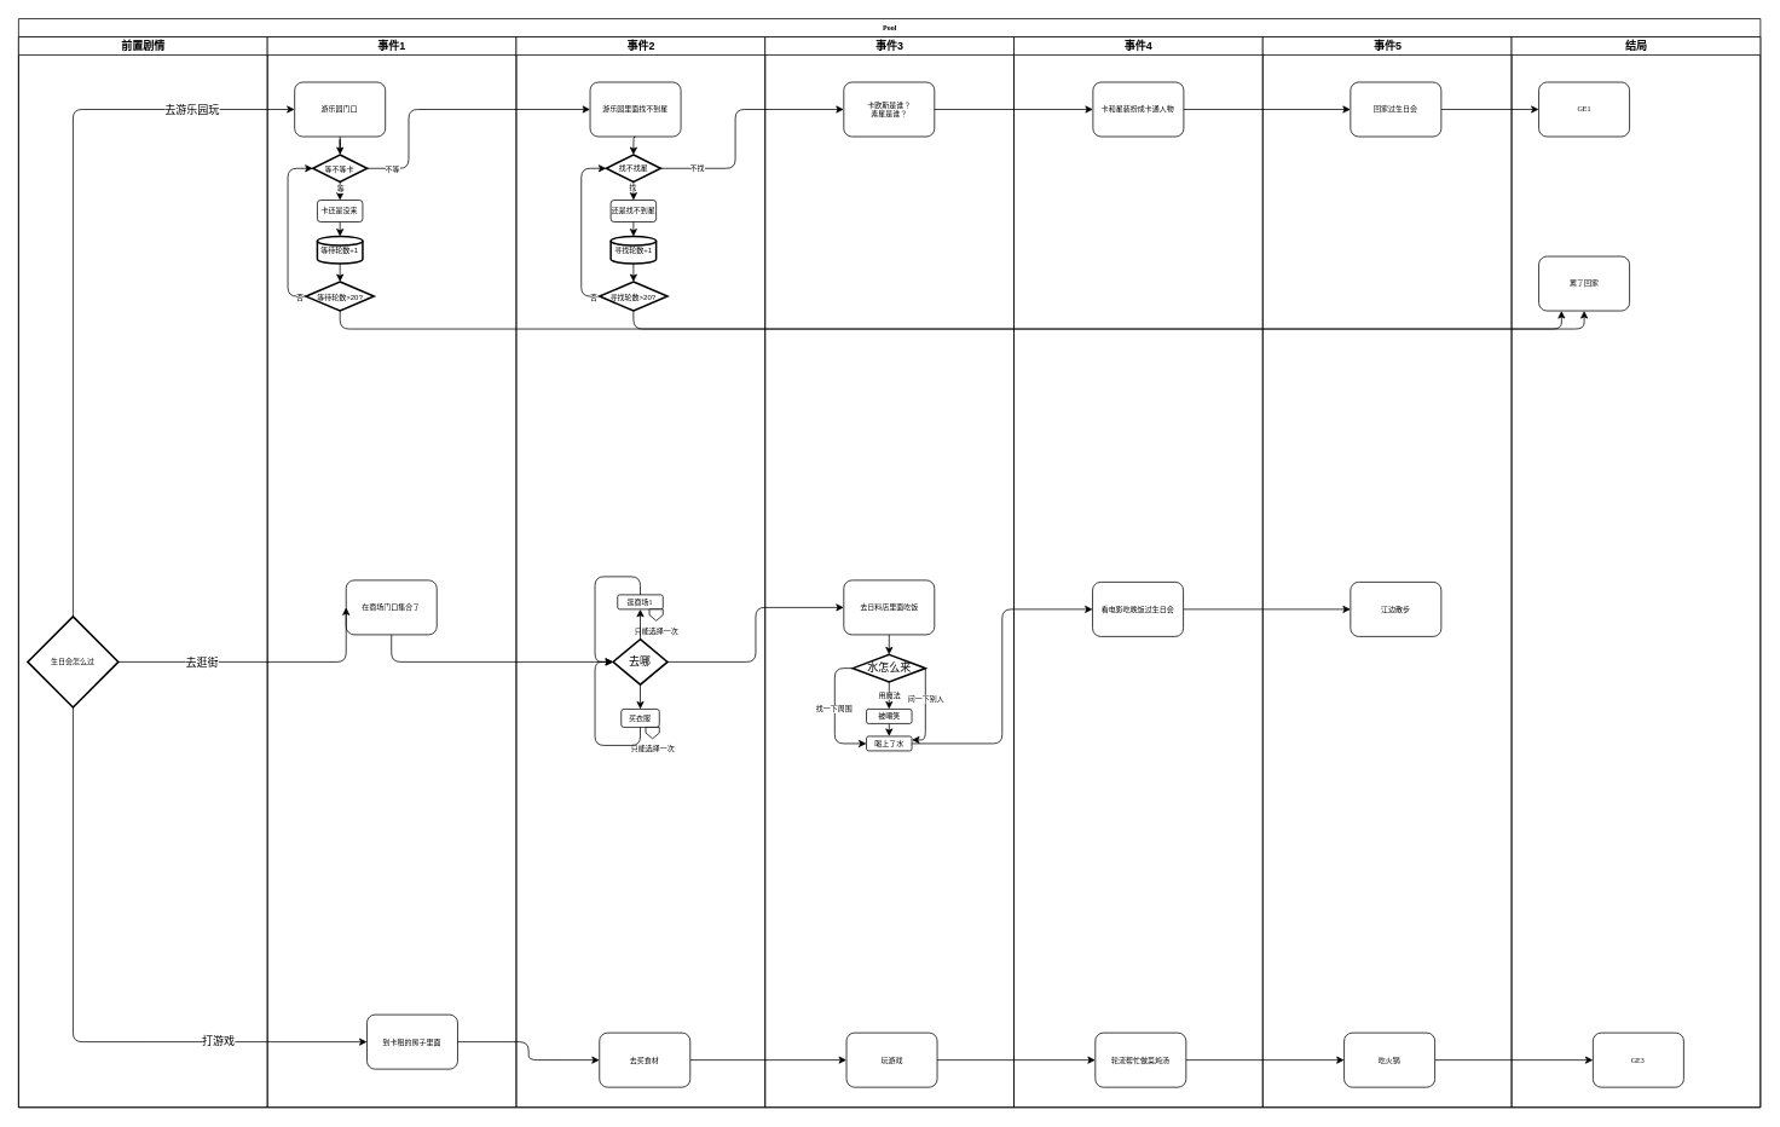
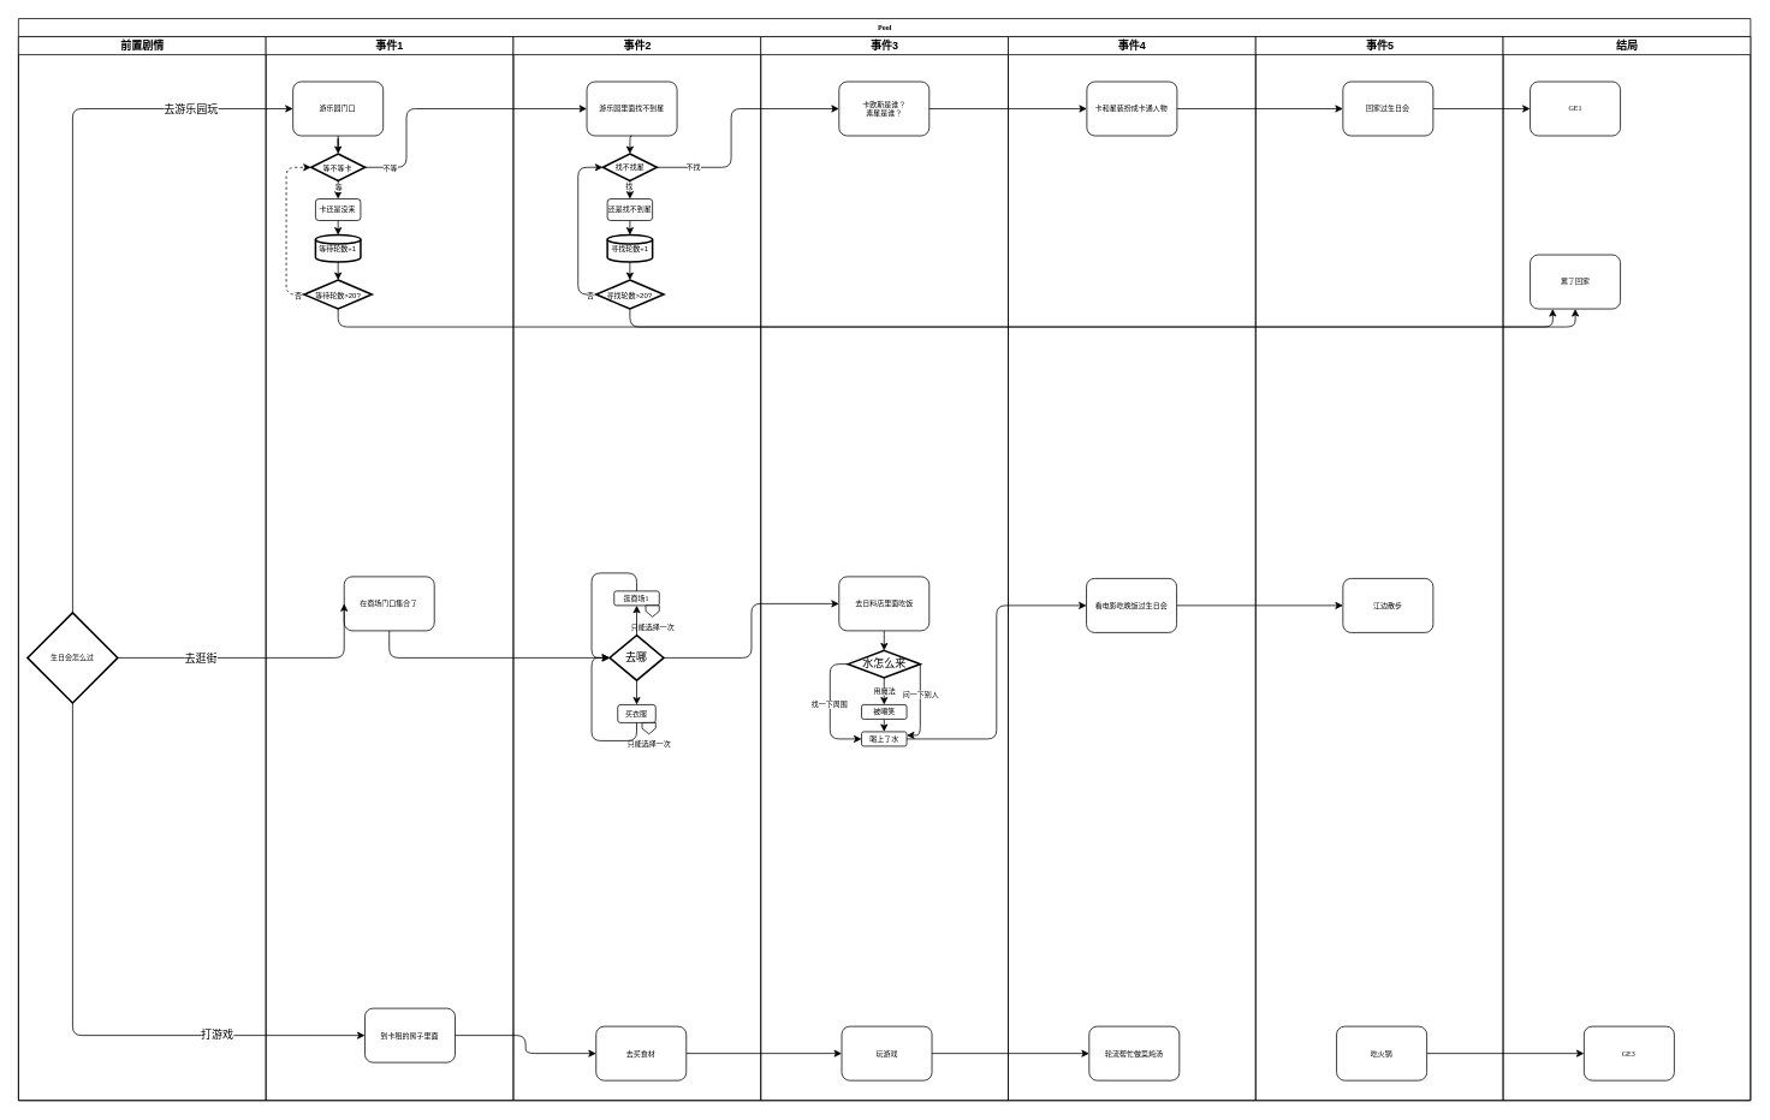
- <mxCell id="17" style="edgeStyle=orthogonalEdgeStyle;curved=0;rounded=1;sketch=0;orthogonalLoop=1;jettySize=auto;html=1;exitX=0;exitY=0.5;exitDx=0;exitDy=0;exitPerimeter=0;entryX=0;entryY=0.5;entryDx=0;entryDy=0;entryPerimeter=0;fontSize=8;movable=1;cloneable=0;deletable=0;comic=0;backgroundOutline=0;" edge="1" parent="5" source="19" target="12"><mxGeometry relative="1" as="geometry" /></mxCell>
+ <mxCell id="17" style="edgeStyle=orthogonalEdgeStyle;curved=0;rounded=1;sketch=0;orthogonalLoop=1;jettySize=auto;html=1;exitX=0;exitY=0.5;exitDx=0;exitDy=0;exitPerimeter=0;entryX=0;entryY=0.5;entryDx=0;entryDy=0;entryPerimeter=0;fontSize=8;movable=1;cloneable=0;deletable=0;comic=0;backgroundOutline=0;dashed=1;" edge="1" parent="5" source="19" target="12"><mxGeometry relative="1" as="geometry" /></mxCell>
- <mxCell id="23" style="edgeStyle=orthogonalEdgeStyle;curved=0;rounded=1;sketch=0;orthogonalLoop=1;jettySize=auto;html=1;exitX=1;exitY=0.5;exitDx=0;exitDy=0;entryX=0;entryY=0.5;entryDx=0;entryDy=0;fontSize=8;movable=1;cloneable=0;deletable=0;comic=0;backgroundOutline=0;" edge="1" parent="2" source="68" target="72"><mxGeometry relative="1" as="geometry" /></mxCell>
